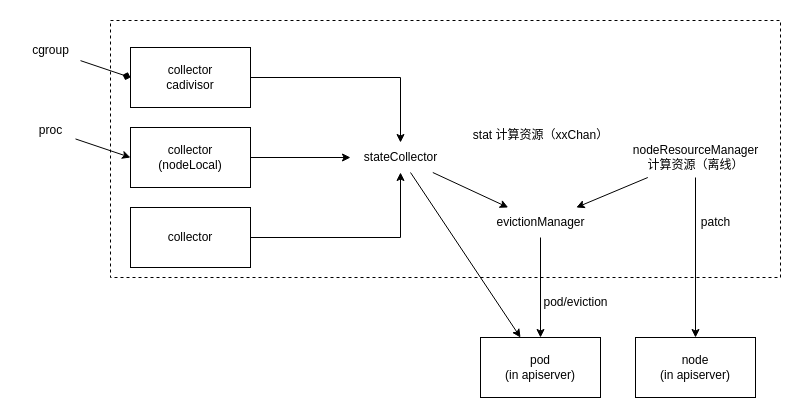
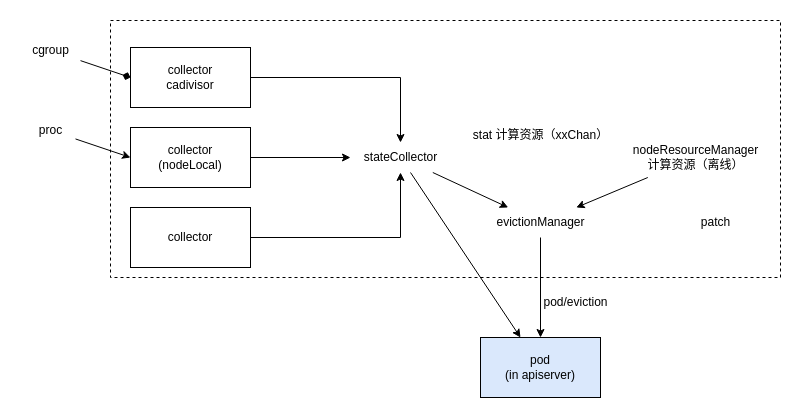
- <mxCell id="18" value="" style="endArrow=classic;html=1;rounded=0;entryX=0.5;entryY=0;entryDx=0;entryDy=0;" edge="1" parent="1" source="11" target="17"><mxGeometry width="50" height="50" relative="1" as="geometry"><mxPoint x="390" y="157" as="sourcePoint" /><mxPoint x="440" y="107" as="targetPoint" /></mxGeometry></mxCell>
- <mxCell id="23" value="pod&lt;br&gt;(in apiserver)" style="whiteSpace=wrap;html=1;" vertex="1" parent="1"><mxGeometry x="480" y="337" width="120" height="60" as="geometry" /></mxCell>
+ <mxCell id="23" value="pod&lt;br&gt;(in apiserver)" style="whiteSpace=wrap;html=1;fillColor=#dae8fc;" vertex="1" parent="1"><mxGeometry x="480" y="337" width="120" height="60" as="geometry" /></mxCell>
- <mxCell id="17" value="node&lt;br&gt;(in apiserver)" style="whiteSpace=wrap;html=1;" vertex="1" parent="1"><mxGeometry x="635" y="337" width="120" height="60" as="geometry" /></mxCell>
